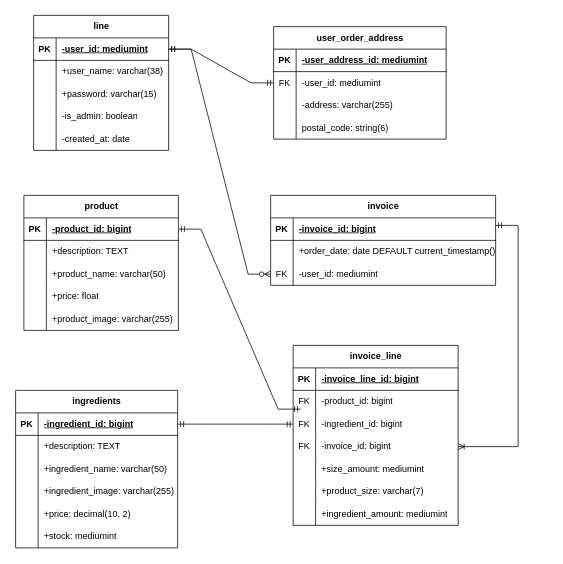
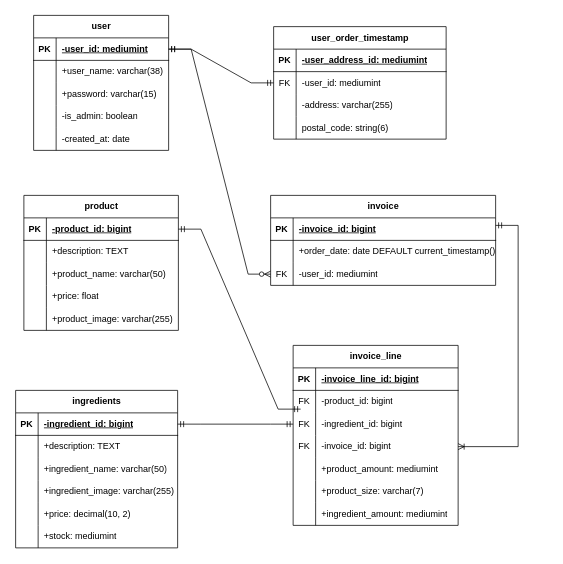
- <mxCell id="2" value="line" style="shape=table;startSize=30;container=1;collapsible=1;childLayout=tableLayout;fixedRows=1;rowLines=0;fontStyle=1;align=center;resizeLast=1;html=1;" parent="1" vertex="1"><mxGeometry x="44" y="20" width="180" height="180" as="geometry" /></mxCell>
+ <mxCell id="2" value="user" style="shape=table;startSize=30;container=1;collapsible=1;childLayout=tableLayout;fixedRows=1;rowLines=0;fontStyle=1;align=center;resizeLast=1;html=1;" parent="1" vertex="1"><mxGeometry x="44" y="20" width="180" height="180" as="geometry" /></mxCell>
- <mxCell id="34" value="user_order_address" style="shape=table;startSize=30;container=1;collapsible=1;childLayout=tableLayout;fixedRows=1;rowLines=0;fontStyle=1;align=center;resizeLast=1;html=1;" parent="1" vertex="1"><mxGeometry x="364" y="35" width="230" height="150" as="geometry" /></mxCell>
+ <mxCell id="34" value="user_order_timestamp" style="shape=table;startSize=30;container=1;collapsible=1;childLayout=tableLayout;fixedRows=1;rowLines=0;fontStyle=1;align=center;resizeLast=1;html=1;" parent="1" vertex="1"><mxGeometry x="364" y="35" width="230" height="150" as="geometry" /></mxCell>
- <mxCell id="73" value="+size_amount: mediumint" style="shape=partialRectangle;connectable=0;fillColor=none;top=0;left=0;bottom=0;right=0;align=left;spacingLeft=6;overflow=hidden;whiteSpace=wrap;html=1;" vertex="1" parent="71"><mxGeometry x="30" width="190" height="30" as="geometry"><mxRectangle width="190" height="30" as="alternateBounds" /></mxGeometry></mxCell>
+ <mxCell id="73" value="+product_amount: mediumint" style="shape=partialRectangle;connectable=0;fillColor=none;top=0;left=0;bottom=0;right=0;align=left;spacingLeft=6;overflow=hidden;whiteSpace=wrap;html=1;" vertex="1" parent="71"><mxGeometry x="30" width="190" height="30" as="geometry"><mxRectangle width="190" height="30" as="alternateBounds" /></mxGeometry></mxCell>
